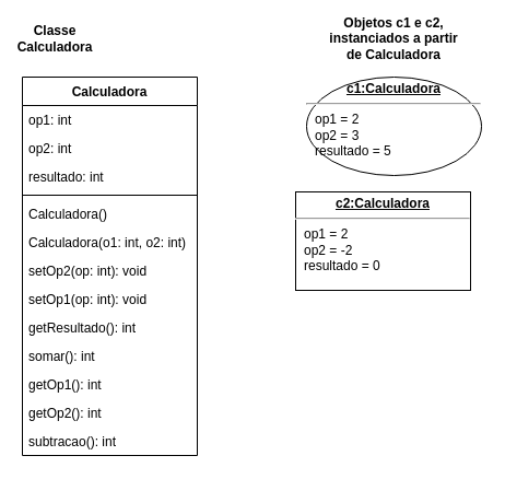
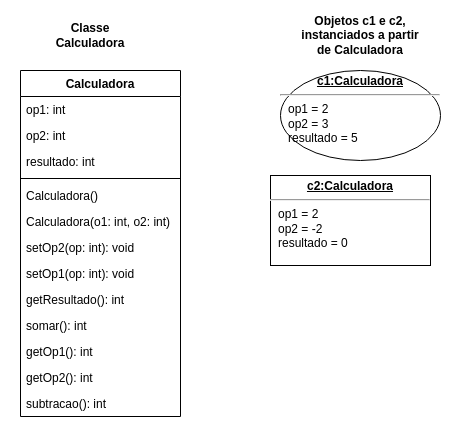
- <mxCell id="18" value="Classe Calculadora" style="text;html=1;strokeColor=none;fillColor=none;align=center;verticalAlign=middle;whiteSpace=wrap;rounded=0;fontStyle=1" vertex="1" parent="1"><mxGeometry x="20" y="20" width="60" height="30" as="geometry" /></mxCell>
+ <mxCell id="18" value="Classe Calculadora" style="text;html=1;strokeColor=none;fillColor=none;align=center;verticalAlign=middle;whiteSpace=wrap;rounded=0;fontStyle=1" vertex="1" parent="1"><mxGeometry x="60" y="20" width="60" height="30" as="geometry" /></mxCell>
